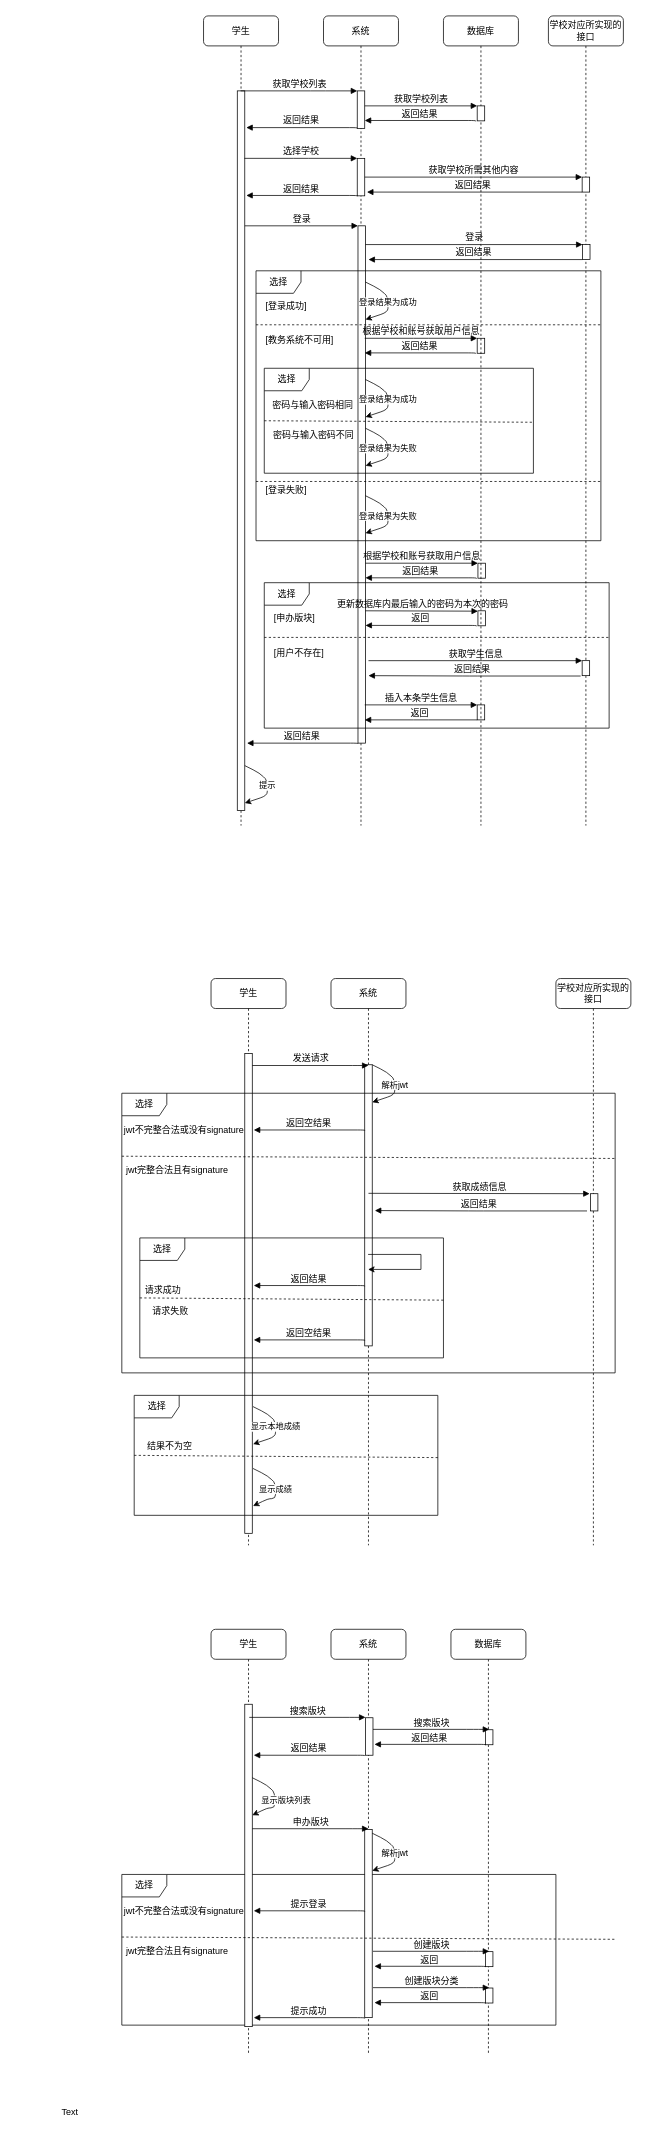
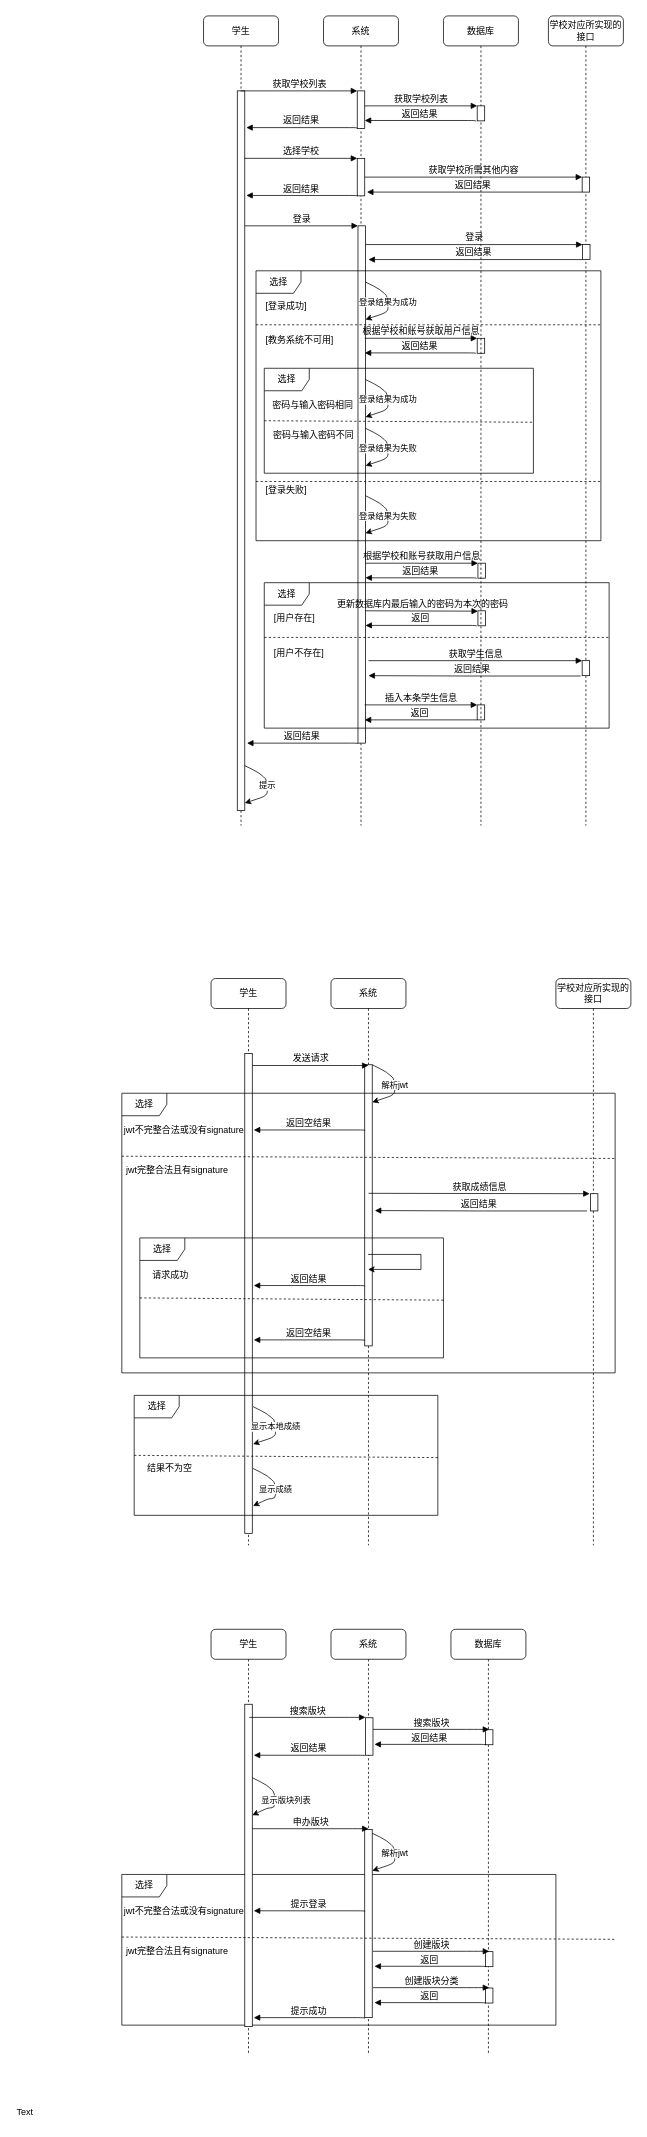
- <mxCell id="42" value="[申办版块]&lt;br&gt;" style="text;html=1;resizable=0;points=[];autosize=1;align=left;verticalAlign=top;spacingTop=-4;" vertex="1" parent="1"><mxGeometry x="363" y="814" width="70" height="20" as="geometry" /></mxCell>
+ <mxCell id="42" value="[用户存在]&lt;br&gt;" style="text;html=1;resizable=0;points=[];autosize=1;align=left;verticalAlign=top;spacingTop=-4;" vertex="1" parent="1"><mxGeometry x="363" y="814" width="70" height="20" as="geometry" /></mxCell>
- <mxCell id="71" value="请求成功" style="text;html=1;resizable=0;points=[];autosize=1;align=left;verticalAlign=top;spacingTop=-4;" vertex="1" parent="1"><mxGeometry x="191" y="1710" width="60" height="20" as="geometry" /></mxCell>
+ <mxCell id="71" value="请求成功" style="text;html=1;resizable=0;points=[];autosize=1;align=left;verticalAlign=top;spacingTop=-4;" vertex="1" parent="1"><mxGeometry x="201" y="1690" width="60" height="20" as="geometry" /></mxCell>
- <mxCell id="73" value="请求失败" style="text;html=1;resizable=0;points=[];autosize=1;align=left;verticalAlign=top;spacingTop=-4;" vertex="1" parent="1"><mxGeometry x="201" y="1737.5" width="60" height="20" as="geometry" /></mxCell>
- <mxCell id="83" value="结果不为空" style="text;html=1;resizable=0;points=[];autosize=1;align=left;verticalAlign=top;spacingTop=-4;" vertex="1" parent="1"><mxGeometry x="193.5" y="1917.5" width="80" height="20" as="geometry" /></mxCell>
+ <mxCell id="83" value="结果不为空" style="text;html=1;resizable=0;points=[];autosize=1;align=left;verticalAlign=top;spacingTop=-4;" vertex="1" parent="1"><mxGeometry x="193.5" y="1947.5" width="80" height="20" as="geometry" /></mxCell>
- <mxCell id="112" value="Text" style="text;html=1;resizable=0;points=[];autosize=1;align=left;verticalAlign=top;spacingTop=-4;" vertex="1" parent="1"><mxGeometry x="80" y="2807" width="40" height="20" as="geometry" /></mxCell>
+ <mxCell id="112" value="Text" style="text;html=1;resizable=0;points=[];autosize=1;align=left;verticalAlign=top;spacingTop=-4;" vertex="1" parent="1"><mxGeometry x="20" y="2807" width="40" height="20" as="geometry" /></mxCell>
